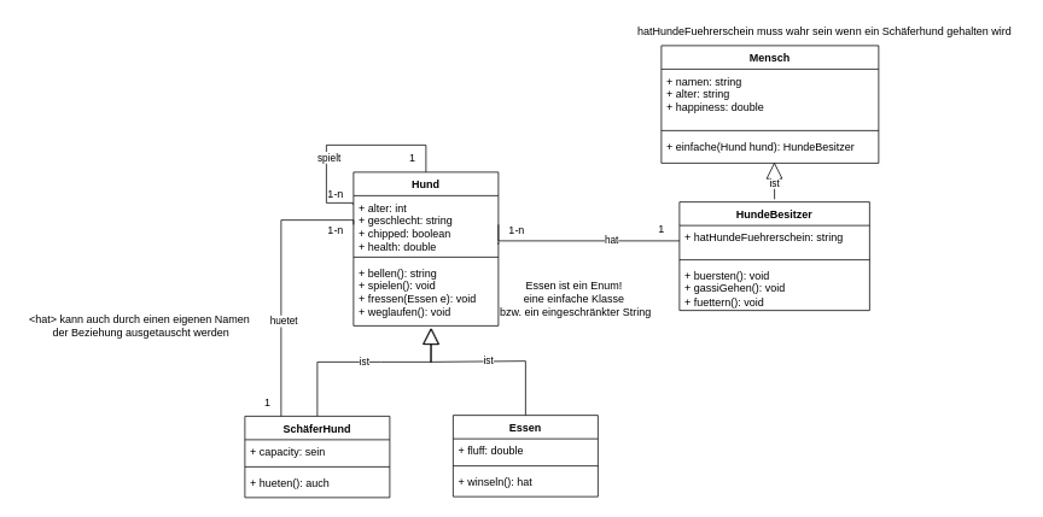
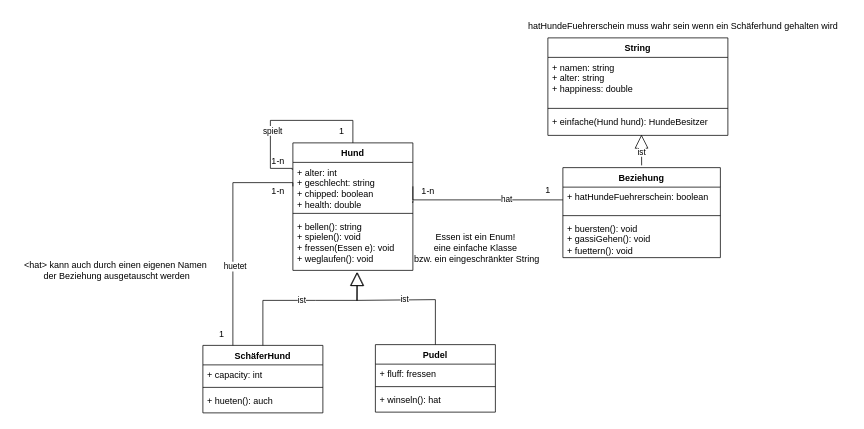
- <mxCell id="8" value="Mensch" style="swimlane;fontStyle=1;align=center;verticalAlign=top;childLayout=stackLayout;horizontal=1;startSize=26;horizontalStack=0;resizeParent=1;resizeParentMax=0;resizeLast=0;collapsible=1;marginBottom=0;whiteSpace=wrap;html=1;" vertex="1" parent="1"><mxGeometry x="730" y="50" width="240" height="130" as="geometry" /></mxCell>
+ <mxCell id="8" value="String" style="swimlane;fontStyle=1;align=center;verticalAlign=top;childLayout=stackLayout;horizontal=1;startSize=26;horizontalStack=0;resizeParent=1;resizeParentMax=0;resizeLast=0;collapsible=1;marginBottom=0;whiteSpace=wrap;html=1;" vertex="1" parent="1"><mxGeometry x="730" y="50" width="240" height="130" as="geometry" /></mxCell>
- <mxCell id="18" value="HundeBesitzer" style="swimlane;fontStyle=1;align=center;verticalAlign=top;childLayout=stackLayout;horizontal=1;startSize=26;horizontalStack=0;resizeParent=1;resizeParentMax=0;resizeLast=0;collapsible=1;marginBottom=0;whiteSpace=wrap;html=1;" vertex="1" parent="1"><mxGeometry x="750" y="223" width="210" height="120" as="geometry" /></mxCell>
+ <mxCell id="18" value="Beziehung" style="swimlane;fontStyle=1;align=center;verticalAlign=top;childLayout=stackLayout;horizontal=1;startSize=26;horizontalStack=0;resizeParent=1;resizeParentMax=0;resizeLast=0;collapsible=1;marginBottom=0;whiteSpace=wrap;html=1;" vertex="1" parent="1"><mxGeometry x="750" y="223" width="210" height="120" as="geometry" /></mxCell>
- <mxCell id="19" value="+ hatHundeFuehrerschein: string" style="text;strokeColor=none;fillColor=none;align=left;verticalAlign=top;spacingLeft=4;spacingRight=4;overflow=hidden;rotatable=0;points=[[0,0.5],[1,0.5]];portConstraint=eastwest;whiteSpace=wrap;html=1;" vertex="1" parent="18"><mxGeometry y="26" width="210" height="34" as="geometry" /></mxCell>
+ <mxCell id="19" value="+ hatHundeFuehrerschein: boolean" style="text;strokeColor=none;fillColor=none;align=left;verticalAlign=top;spacingLeft=4;spacingRight=4;overflow=hidden;rotatable=0;points=[[0,0.5],[1,0.5]];portConstraint=eastwest;whiteSpace=wrap;html=1;" vertex="1" parent="18"><mxGeometry y="26" width="210" height="34" as="geometry" /></mxCell>
- <mxCell id="23" value="Essen" style="swimlane;fontStyle=1;align=center;verticalAlign=top;childLayout=stackLayout;horizontal=1;startSize=26;horizontalStack=0;resizeParent=1;resizeParentMax=0;resizeLast=0;collapsible=1;marginBottom=0;whiteSpace=wrap;html=1;" vertex="1" parent="1"><mxGeometry x="500" y="459" width="160" height="90" as="geometry" /></mxCell>
+ <mxCell id="23" value="Pudel" style="swimlane;fontStyle=1;align=center;verticalAlign=top;childLayout=stackLayout;horizontal=1;startSize=26;horizontalStack=0;resizeParent=1;resizeParentMax=0;resizeLast=0;collapsible=1;marginBottom=0;whiteSpace=wrap;html=1;" vertex="1" parent="1"><mxGeometry x="500" y="459" width="160" height="90" as="geometry" /></mxCell>
- <mxCell id="24" value="+ fluff: double" style="text;strokeColor=none;fillColor=none;align=left;verticalAlign=top;spacingLeft=4;spacingRight=4;overflow=hidden;rotatable=0;points=[[0,0.5],[1,0.5]];portConstraint=eastwest;whiteSpace=wrap;html=1;" vertex="1" parent="23"><mxGeometry y="26" width="160" height="26" as="geometry" /></mxCell>
+ <mxCell id="24" value="+ fluff: fressen" style="text;strokeColor=none;fillColor=none;align=left;verticalAlign=top;spacingLeft=4;spacingRight=4;overflow=hidden;rotatable=0;points=[[0,0.5],[1,0.5]];portConstraint=eastwest;whiteSpace=wrap;html=1;" vertex="1" parent="23"><mxGeometry y="26" width="160" height="26" as="geometry" /></mxCell>
- <mxCell id="13" value="+ capacity: sein" style="text;strokeColor=none;fillColor=none;align=left;verticalAlign=top;spacingLeft=4;spacingRight=4;overflow=hidden;rotatable=0;points=[[0,0.5],[1,0.5]];portConstraint=eastwest;whiteSpace=wrap;html=1;" vertex="1" parent="12"><mxGeometry y="26" width="160" height="26" as="geometry" /></mxCell>
+ <mxCell id="13" value="+ capacity: int" style="text;strokeColor=none;fillColor=none;align=left;verticalAlign=top;spacingLeft=4;spacingRight=4;overflow=hidden;rotatable=0;points=[[0,0.5],[1,0.5]];portConstraint=eastwest;whiteSpace=wrap;html=1;" vertex="1" parent="12"><mxGeometry y="26" width="160" height="26" as="geometry" /></mxCell>
